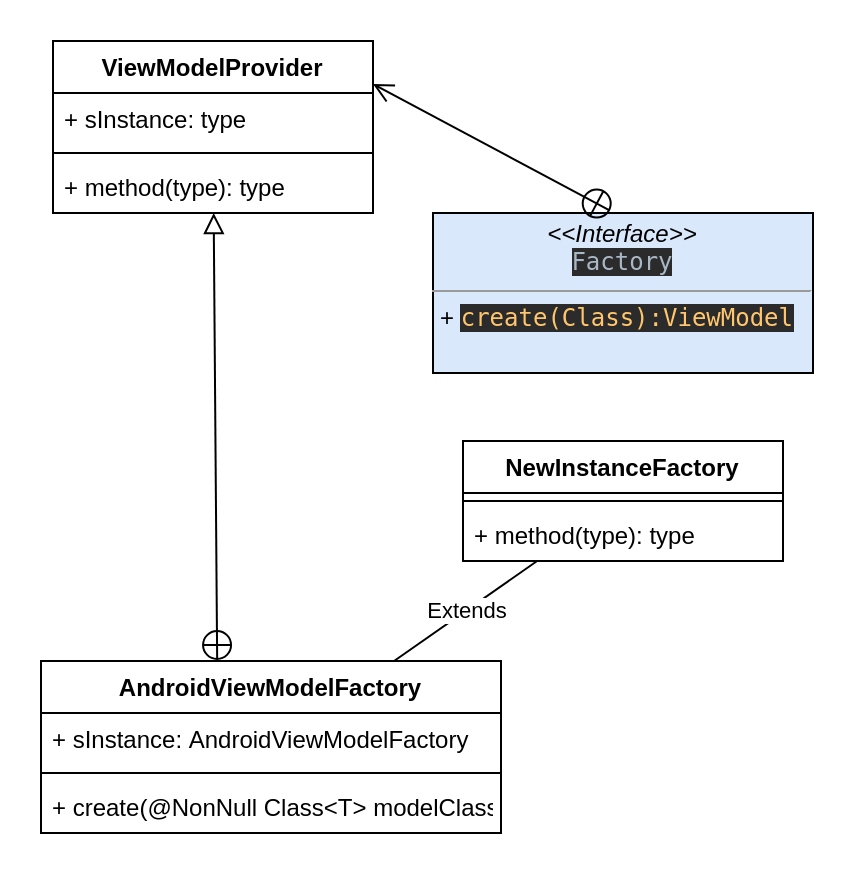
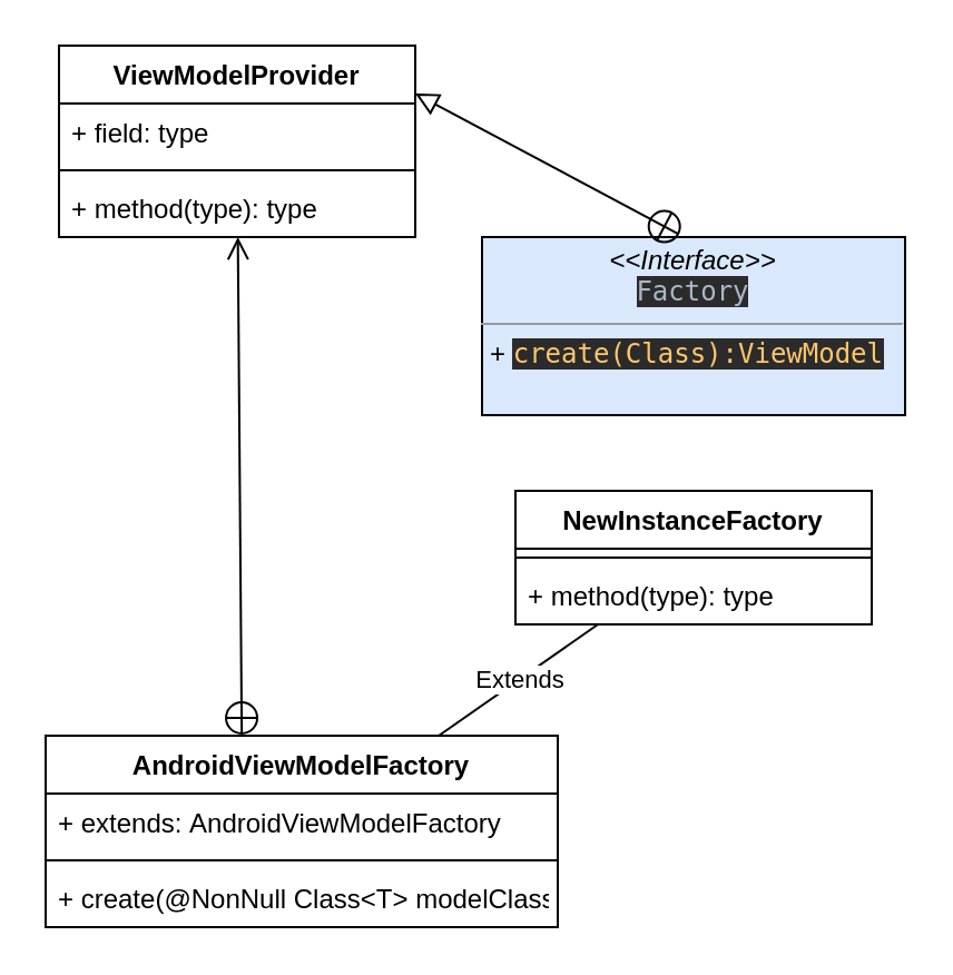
- <mxCell id="17" value="" style="endArrow=open;startArrow=circlePlus;endFill=0;startFill=0;endSize=8;html=1;entryX=1;entryY=0.25;entryDx=0;entryDy=0;exitX=0.468;exitY=-0.012;exitDx=0;exitDy=0;exitPerimeter=0;" edge="1" parent="1" source="16" target="2"><mxGeometry width="160" relative="1" as="geometry"><mxPoint x="336" y="60" as="sourcePoint" /><mxPoint x="142.051" y="66" as="targetPoint" /></mxGeometry></mxCell>
+ <mxCell id="17" value="" style="endArrow=block;startArrow=circlePlus;endFill=0;startFill=0;endSize=8;html=1;entryX=1;entryY=0.25;entryDx=0;entryDy=0;exitX=0.468;exitY=-0.012;exitDx=0;exitDy=0;exitPerimeter=0;" edge="1" parent="1" source="16" target="2"><mxGeometry width="160" relative="1" as="geometry"><mxPoint x="336" y="60" as="sourcePoint" /><mxPoint x="142.051" y="66" as="targetPoint" /></mxGeometry></mxCell>
- <mxCell id="3" value="+ sInstance: type" style="text;strokeColor=none;fillColor=none;align=left;verticalAlign=top;spacingLeft=4;spacingRight=4;overflow=hidden;rotatable=0;points=[[0,0.5],[1,0.5]];portConstraint=eastwest;" vertex="1" parent="2"><mxGeometry y="26" width="160" height="26" as="geometry" /></mxCell>
+ <mxCell id="3" value="+ field: type" style="text;strokeColor=none;fillColor=none;align=left;verticalAlign=top;spacingLeft=4;spacingRight=4;overflow=hidden;rotatable=0;points=[[0,0.5],[1,0.5]];portConstraint=eastwest;" vertex="1" parent="2"><mxGeometry y="26" width="160" height="26" as="geometry" /></mxCell>
- <mxCell id="14" value="" style="endArrow=block;startArrow=circlePlus;endFill=0;startFill=0;endSize=8;html=1;exitX=0.383;exitY=0;exitDx=0;exitDy=0;exitPerimeter=0;" edge="1" parent="1" source="6" target="2"><mxGeometry width="160" relative="1" as="geometry"><mxPoint x="196" y="270" as="sourcePoint" /><mxPoint x="356" y="270" as="targetPoint" /></mxGeometry></mxCell>
+ <mxCell id="14" value="" style="endArrow=open;startArrow=circlePlus;endFill=0;startFill=0;endSize=8;html=1;exitX=0.383;exitY=0;exitDx=0;exitDy=0;exitPerimeter=0;" edge="1" parent="1" source="6" target="2"><mxGeometry width="160" relative="1" as="geometry"><mxPoint x="196" y="270" as="sourcePoint" /><mxPoint x="356" y="270" as="targetPoint" /></mxGeometry></mxCell>
- <mxCell id="7" value="+ sInstance: AndroidViewModelFactory" style="text;strokeColor=none;fillColor=none;align=left;verticalAlign=top;spacingLeft=4;spacingRight=4;overflow=hidden;rotatable=0;points=[[0,0.5],[1,0.5]];portConstraint=eastwest;" vertex="1" parent="6"><mxGeometry y="26" width="230" height="26" as="geometry" /></mxCell>
+ <mxCell id="7" value="+ extends: AndroidViewModelFactory" style="text;strokeColor=none;fillColor=none;align=left;verticalAlign=top;spacingLeft=4;spacingRight=4;overflow=hidden;rotatable=0;points=[[0,0.5],[1,0.5]];portConstraint=eastwest;" vertex="1" parent="6"><mxGeometry y="26" width="230" height="26" as="geometry" /></mxCell>
